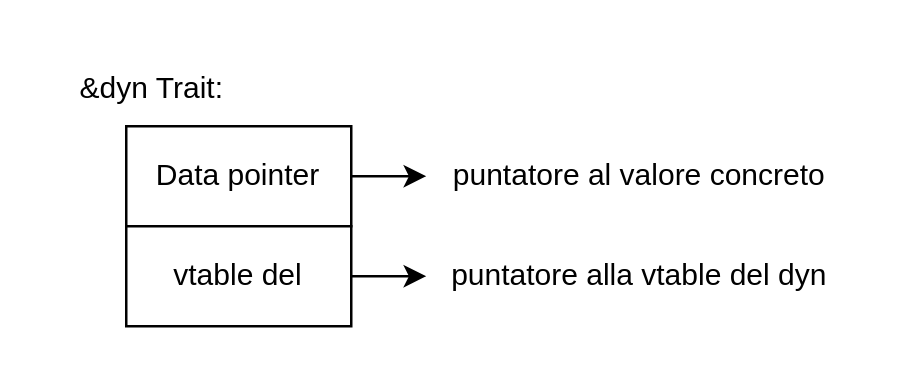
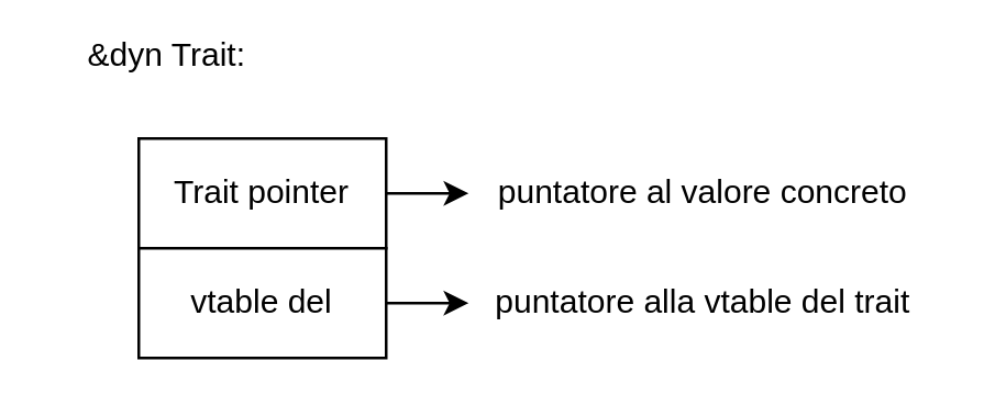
- <mxCell id="2" value="&amp;amp;dyn Trait:" style="text;html=1;align=center;verticalAlign=middle;resizable=0;points=[];autosize=1;strokeColor=none;fillColor=none;" vertex="1" parent="1"><mxGeometry x="20" y="20" width="80" height="30" as="geometry" /></mxCell>
+ <mxCell id="2" value="&amp;amp;dyn Trait:" style="text;html=1;align=center;verticalAlign=middle;resizable=0;points=[];autosize=1;strokeColor=none;fillColor=none;" vertex="1" parent="1"><mxGeometry x="20" y="5" width="80" height="30" as="geometry" /></mxCell>
- <mxCell id="4" value="Data pointer" style="rounded=0;whiteSpace=wrap;html=1;" vertex="1" parent="1"><mxGeometry x="50" y="50" width="90" height="40" as="geometry" /></mxCell>
+ <mxCell id="4" value="Trait pointer" style="rounded=0;whiteSpace=wrap;html=1;" vertex="1" parent="1"><mxGeometry x="50" y="50" width="90" height="40" as="geometry" /></mxCell>
- <mxCell id="8" value="puntatore alla vtable del dyn" style="text;html=1;align=center;verticalAlign=middle;resizable=0;points=[];autosize=1;strokeColor=none;fillColor=none;" vertex="1" parent="1"><mxGeometry x="170" y="95" width="170" height="30" as="geometry" /></mxCell>
+ <mxCell id="8" value="puntatore alla vtable del trait" style="text;html=1;align=center;verticalAlign=middle;resizable=0;points=[];autosize=1;strokeColor=none;fillColor=none;" vertex="1" parent="1"><mxGeometry x="170" y="95" width="170" height="30" as="geometry" /></mxCell>
